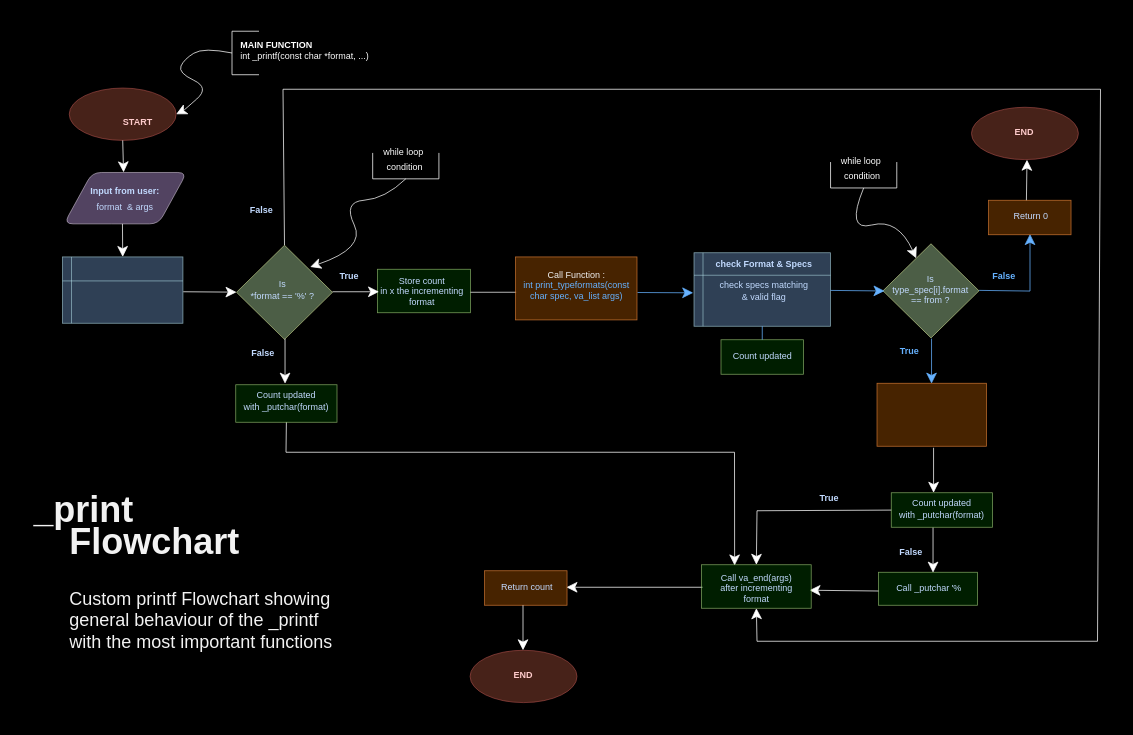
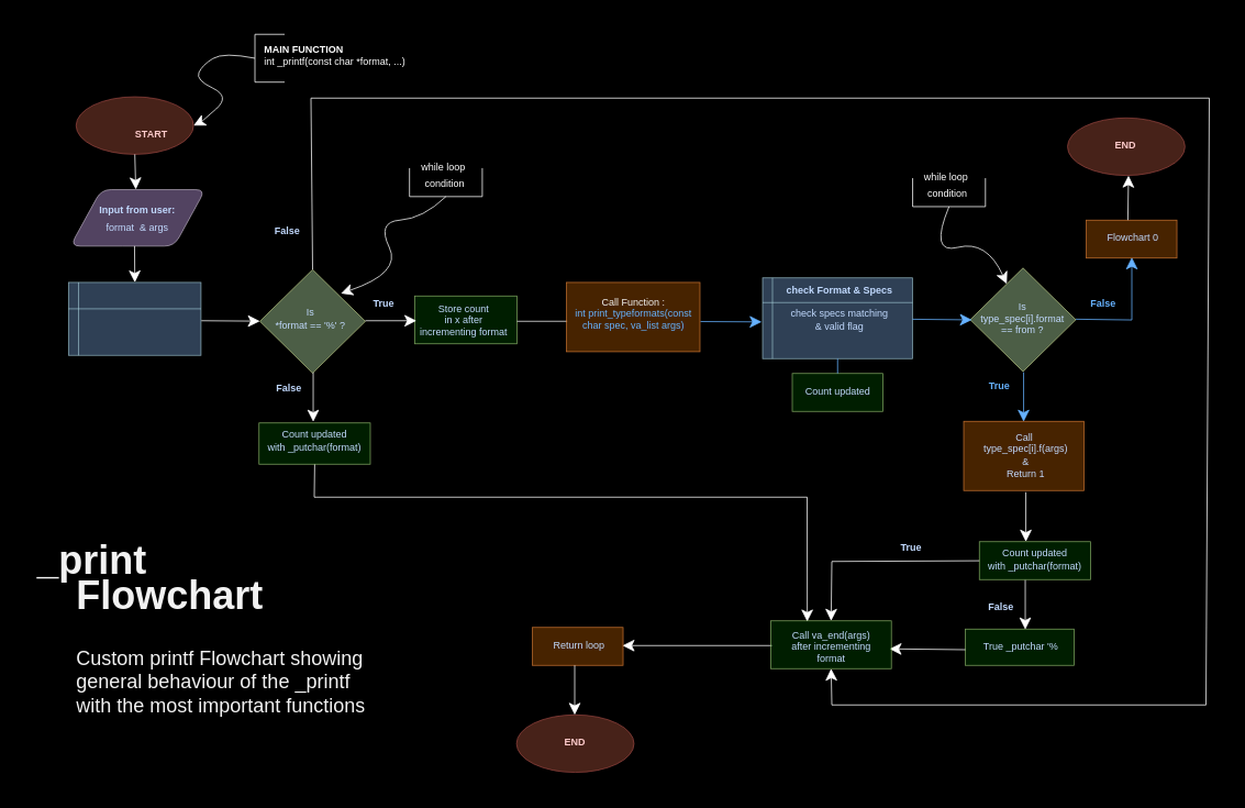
- <mxCell id="38" value="Return 0" style="text;html=1;align=center;verticalAlign=middle;whiteSpace=wrap;rounded=0;fillColor=none;strokeColor=none;strokeWidth=1;spacing=9;fontColor=#C2DAFF;fontSize=6;" parent="1" vertex="1"><mxGeometry x="657" y="137" width="60" height="13.09" as="geometry" /></mxCell>
+ <mxCell id="38" value="Flowchart 0" style="text;html=1;align=center;verticalAlign=middle;whiteSpace=wrap;rounded=0;fillColor=none;strokeColor=none;strokeWidth=1;spacing=9;fontColor=#C2DAFF;fontSize=6;" parent="1" vertex="1"><mxGeometry x="657" y="137" width="60" height="13.09" as="geometry" /></mxCell>
- <mxCell id="42" value="Store count&lt;div&gt;in x the incrementing format&lt;/div&gt;" style="text;html=1;align=center;verticalAlign=middle;whiteSpace=wrap;rounded=0;fillColor=none;strokeColor=none;strokeWidth=1;spacing=9;fontColor=#C2DAFF;fontSize=6;" parent="1" vertex="1"><mxGeometry x="245" y="187.83" width="72" height="13.09" as="geometry" /></mxCell>
+ <mxCell id="42" value="Store count&lt;div&gt;in x after incrementing format&lt;/div&gt;" style="text;html=1;align=center;verticalAlign=middle;whiteSpace=wrap;rounded=0;fillColor=none;strokeColor=none;strokeWidth=1;spacing=9;fontColor=#C2DAFF;fontSize=6;" parent="1" vertex="1"><mxGeometry x="245" y="187.83" width="72" height="13.09" as="geometry" /></mxCell>
+ <mxCell id="36" value="Call&amp;nbsp;&lt;div&gt;type_spec[i].f(args)&lt;br&gt;&lt;/div&gt;&lt;div&gt;&amp;amp;&lt;/div&gt;&lt;div&gt;Return 1&lt;/div&gt;" style="text;html=1;align=center;verticalAlign=middle;whiteSpace=wrap;rounded=0;fillColor=none;strokeColor=none;strokeWidth=1;spacing=9;fontColor=#C2DAFF;fontSize=6;" parent="1" vertex="1"><mxGeometry x="592" y="269.45" width="60" height="13.09" as="geometry" /></mxCell>
- <mxCell id="55" value="Return count" style="text;html=1;align=center;verticalAlign=middle;whiteSpace=wrap;rounded=0;fillColor=none;strokeColor=none;strokeWidth=1;spacing=9;fontColor=#C2DAFF;fontSize=6;" vertex="1" parent="1"><mxGeometry x="321" y="384" width="60" height="13.09" as="geometry" /></mxCell>
+ <mxCell id="55" value="Return loop" style="text;html=1;align=center;verticalAlign=middle;whiteSpace=wrap;rounded=0;fillColor=none;strokeColor=none;strokeWidth=1;spacing=9;fontColor=#C2DAFF;fontSize=6;" vertex="1" parent="1"><mxGeometry x="321" y="384" width="60" height="13.09" as="geometry" /></mxCell>
- <mxCell id="49" value="Call _putchar '%" style="text;html=1;align=center;verticalAlign=middle;whiteSpace=wrap;rounded=0;fillColor=none;strokeColor=none;strokeWidth=1;spacing=9;fontColor=#C2DAFF;fontSize=6;" vertex="1" parent="1"><mxGeometry x="578.86" y="385.95" width="79.5" height="13.09" as="geometry" /></mxCell>
+ <mxCell id="49" value="True _putchar '%" style="text;html=1;align=center;verticalAlign=middle;whiteSpace=wrap;rounded=0;fillColor=none;strokeColor=none;strokeWidth=1;spacing=9;fontColor=#C2DAFF;fontSize=6;" vertex="1" parent="1"><mxGeometry x="578.86" y="385.95" width="79.5" height="13.09" as="geometry" /></mxCell>
